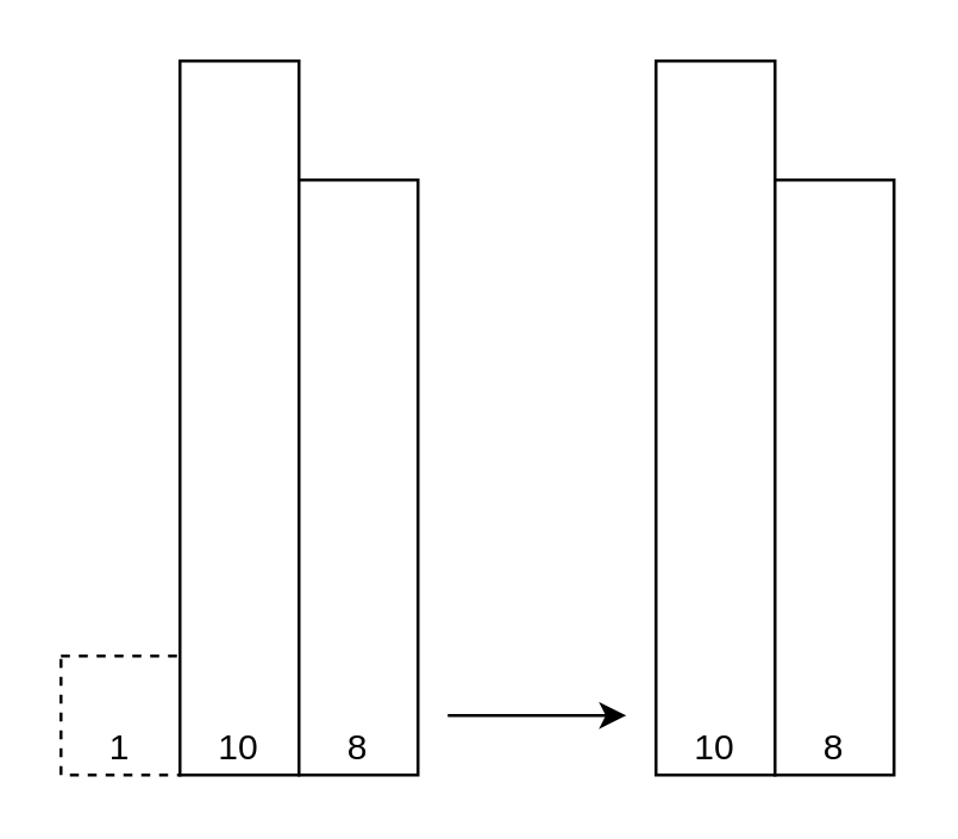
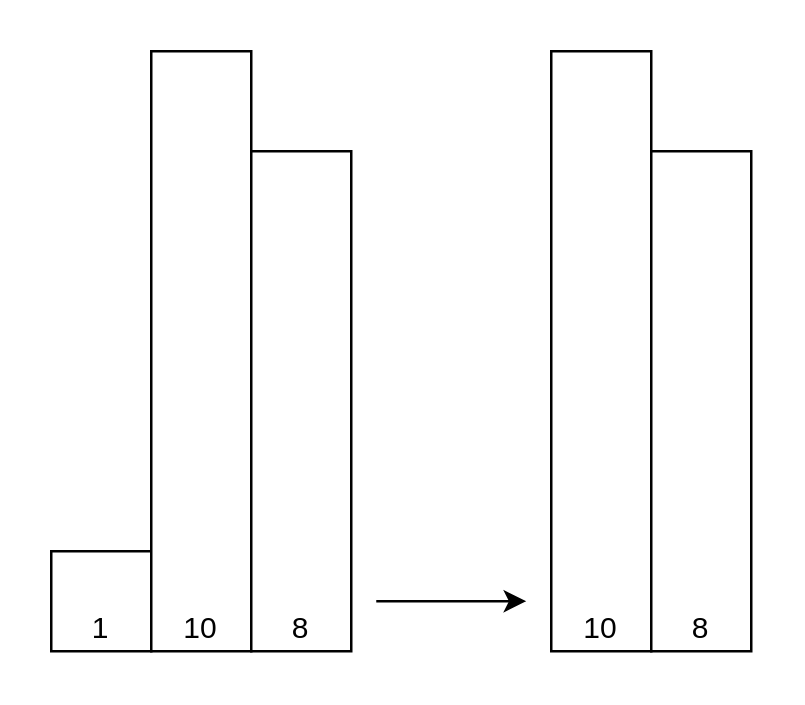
- <mxCell id="2" value="1" style="rounded=0;whiteSpace=wrap;html=1;verticalAlign=bottom;dashed=1;" parent="1" vertex="1"><mxGeometry x="20" y="220" width="40" height="40" as="geometry" /></mxCell>
+ <mxCell id="2" value="1" style="rounded=0;whiteSpace=wrap;html=1;verticalAlign=bottom;" parent="1" vertex="1"><mxGeometry x="20" y="220" width="40" height="40" as="geometry" /></mxCell>
